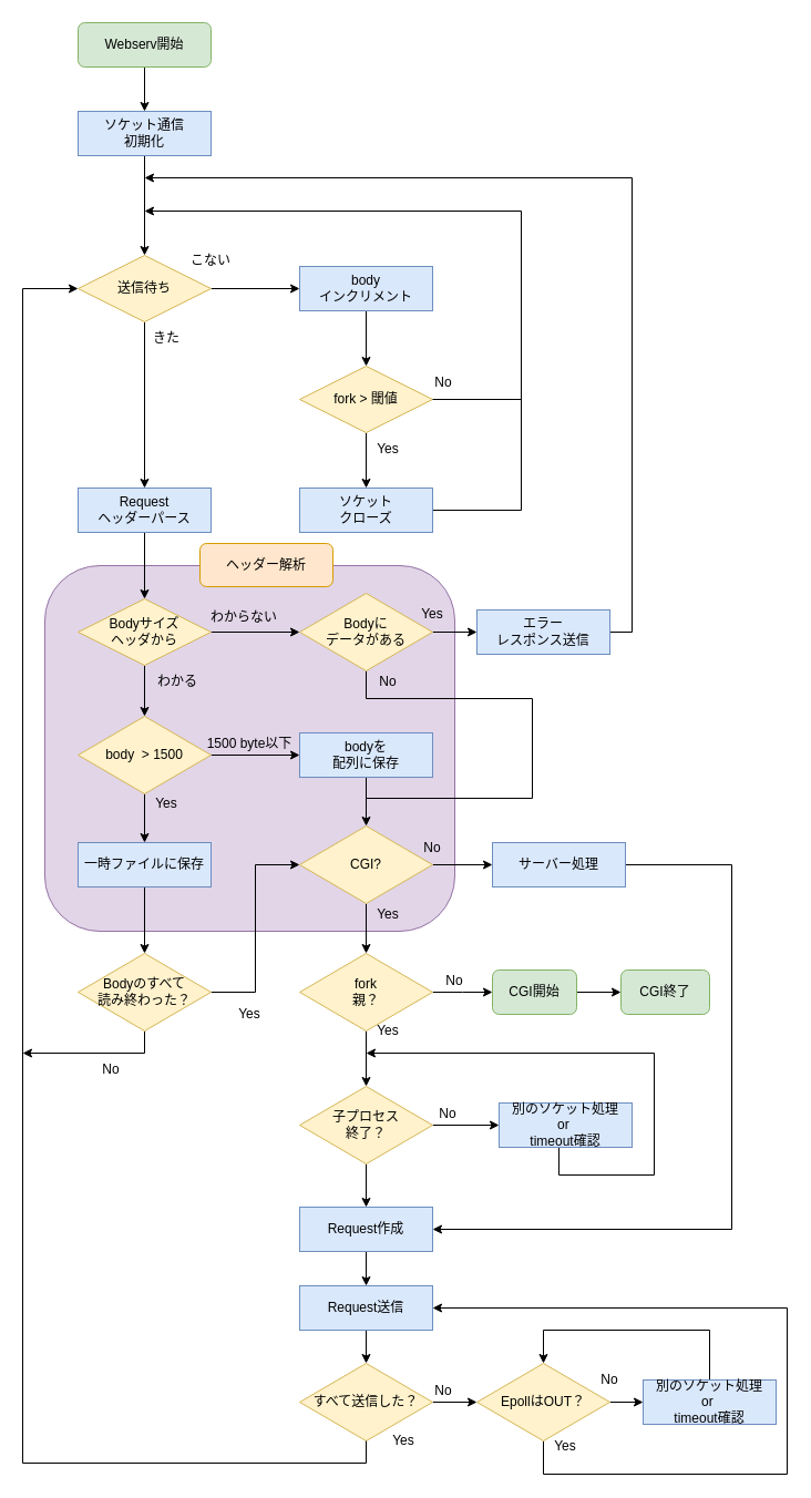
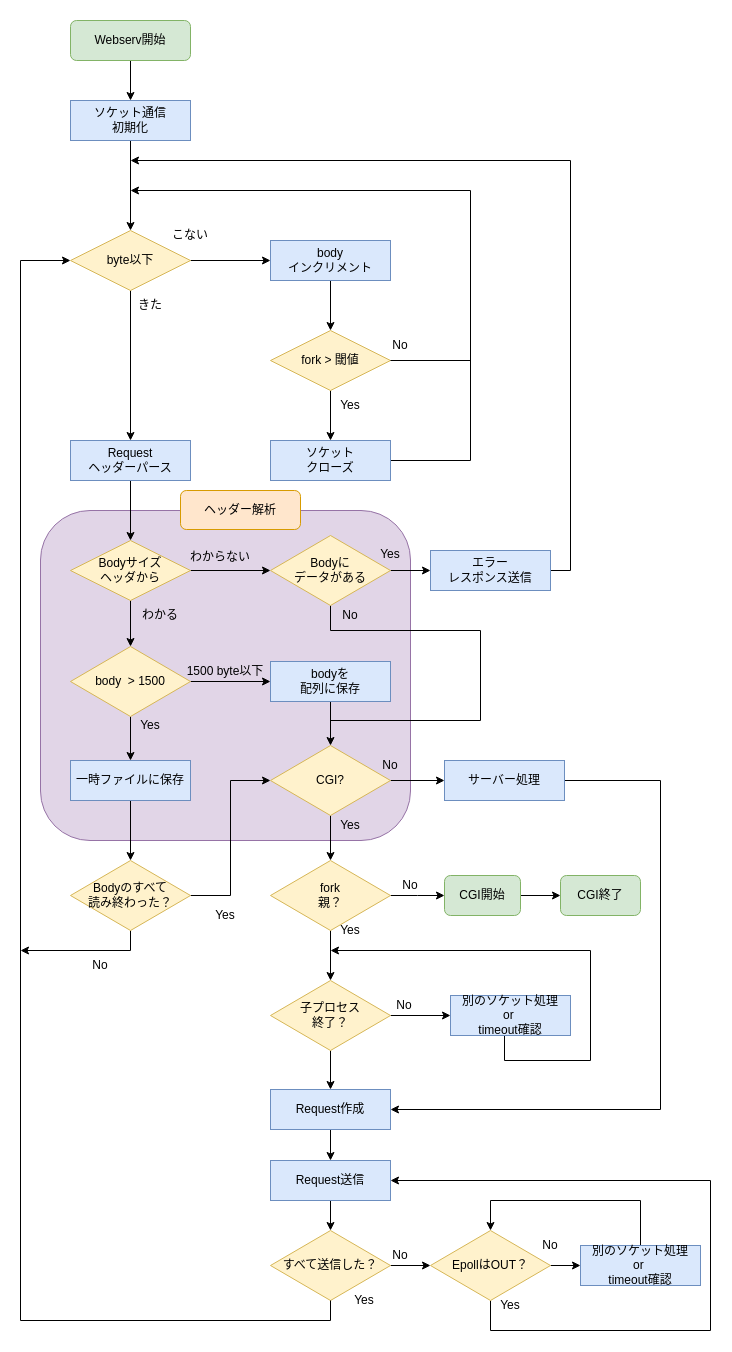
- <mxCell id="11" value="送信待ち" style="rhombus;whiteSpace=wrap;html=1;fillColor=#fff2cc;strokeColor=#d6b656;" parent="1" vertex="1"><mxGeometry x="70" y="230" width="120" height="60" as="geometry" /></mxCell>
+ <mxCell id="11" value="byte以下" style="rhombus;whiteSpace=wrap;html=1;fillColor=#fff2cc;strokeColor=#d6b656;" parent="1" vertex="1"><mxGeometry x="70" y="230" width="120" height="60" as="geometry" /></mxCell>
